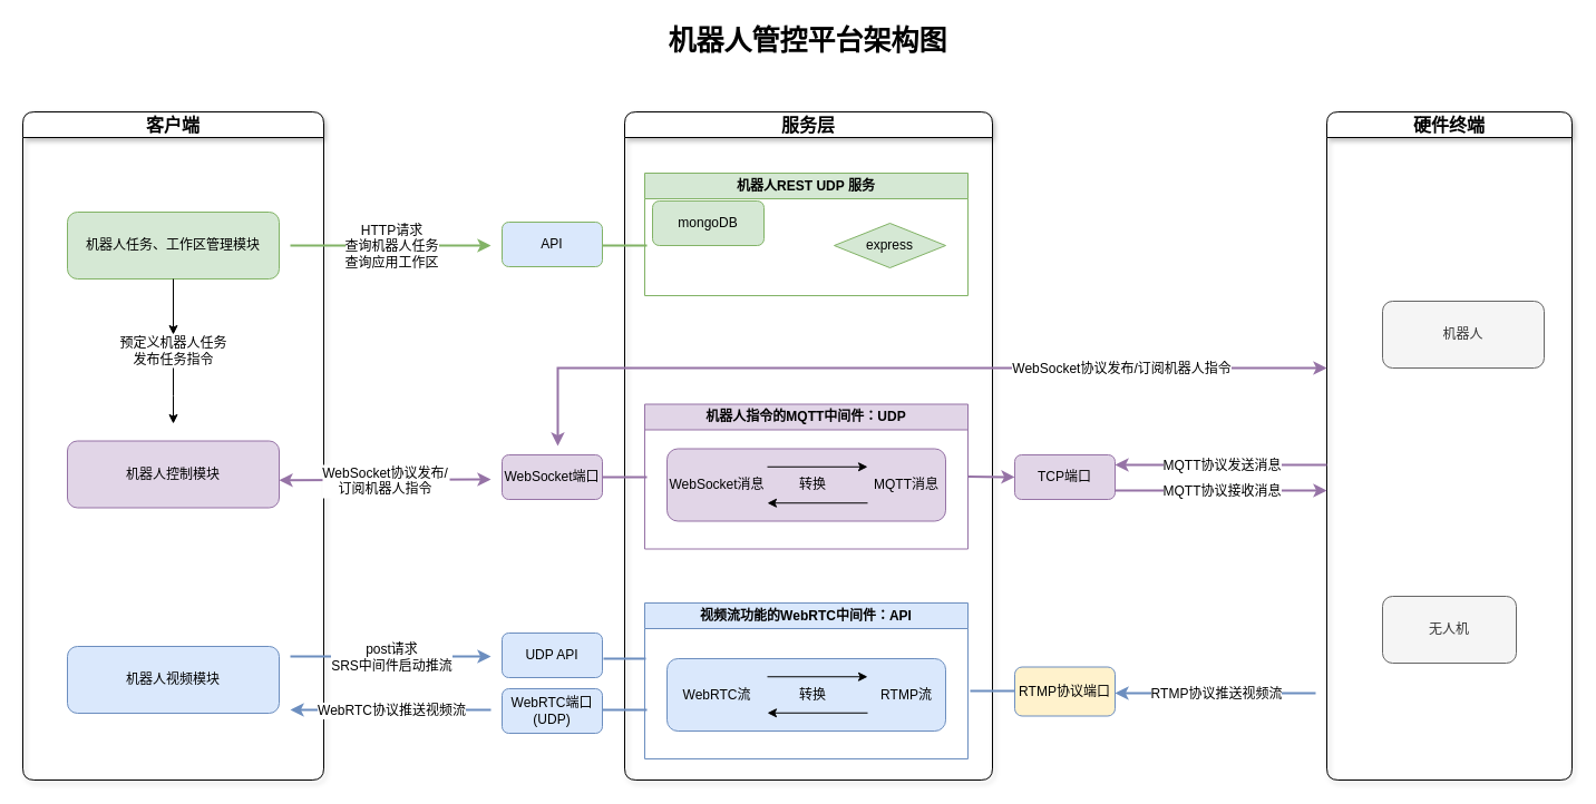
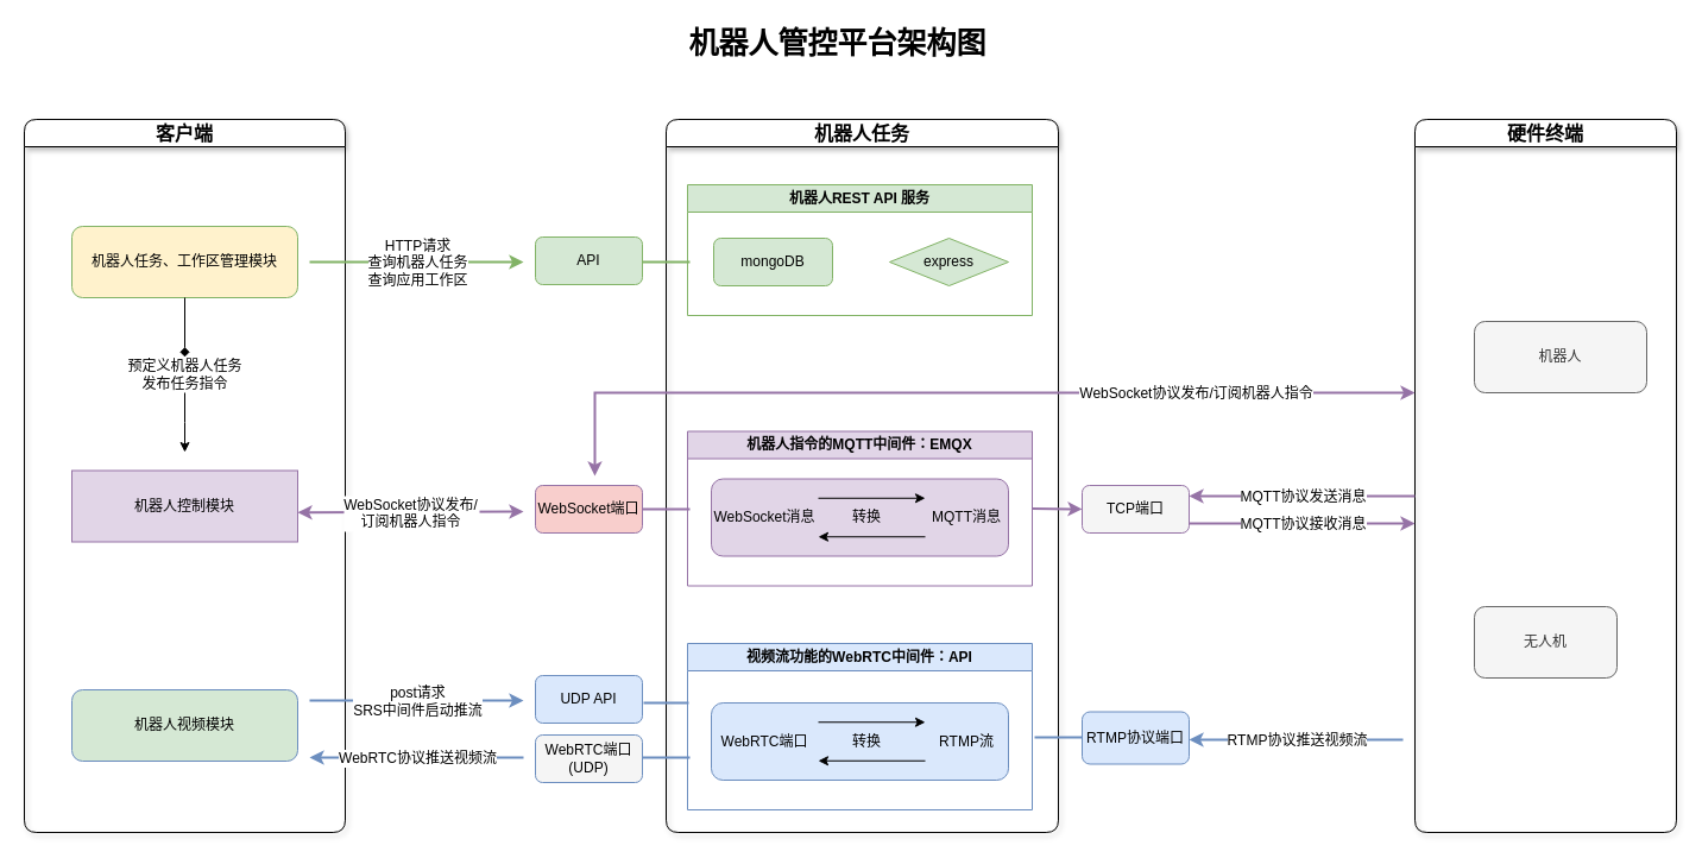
- <mxCell id="59" value="机器人管控平台架构图" style="text;html=1;align=center;verticalAlign=middle;whiteSpace=wrap;rounded=0;fontSize=25;fontStyle=1" parent="1" vertex="1"><mxGeometry x="585.37" y="20" width="279.25" height="30" as="geometry" /></mxCell>
+ <mxCell id="59" value="机器人管控平台架构图" style="text;html=1;align=center;verticalAlign=middle;whiteSpace=wrap;rounded=0;fontSize=25;fontStyle=1" parent="1" vertex="1"><mxGeometry x="565.37" y="20" width="279.25" height="30" as="geometry" /></mxCell>
- <mxCell id="2" value="&lt;font style=&quot;font-size: 16px;&quot;&gt;服务层&lt;/font&gt;" style="swimlane;whiteSpace=wrap;html=1;fontSize=12;shadow=1;rounded=1;" parent="1" vertex="1"><mxGeometry x="560" y="100" width="330" height="600" as="geometry" /></mxCell>
+ <mxCell id="2" value="&lt;font style=&quot;font-size: 16px;&quot;&gt;机器人任务&lt;/font&gt;" style="swimlane;whiteSpace=wrap;html=1;fontSize=12;shadow=1;rounded=1;" parent="1" vertex="1"><mxGeometry x="560" y="100" width="330" height="600" as="geometry" /></mxCell>
- <mxCell id="3" value="机器人REST UDP 服务" style="swimlane;whiteSpace=wrap;html=1;fontSize=12;fillColor=#d5e8d4;strokeColor=#82b366;textShadow=0;" parent="2" vertex="1"><mxGeometry x="18" y="55" width="290" height="110" as="geometry" /></mxCell>
+ <mxCell id="3" value="机器人REST API 服务" style="swimlane;whiteSpace=wrap;html=1;fontSize=12;fillColor=#d5e8d4;strokeColor=#82b366;textShadow=0;" parent="2" vertex="1"><mxGeometry x="18" y="55" width="290" height="110" as="geometry" /></mxCell>
- <mxCell id="4" value="mongoDB" style="rounded=1;whiteSpace=wrap;html=1;fontSize=12;fillColor=#d5e8d4;strokeColor=#82b366;" parent="3" vertex="1"><mxGeometry x="7" y="25" width="100" height="40" as="geometry" /></mxCell>
+ <mxCell id="4" value="mongoDB" style="rounded=1;whiteSpace=wrap;html=1;fontSize=12;fillColor=#d5e8d4;strokeColor=#82b366;" parent="3" vertex="1"><mxGeometry x="22" y="45" width="100" height="40" as="geometry" /></mxCell>
- <mxCell id="55" value="API" style="rounded=1;whiteSpace=wrap;html=1;fontSize=12;fillColor=#dae8fc;strokeColor=#82b366;" parent="1" vertex="1"><mxGeometry x="450" y="199" width="90" height="40" as="geometry" /></mxCell>
+ <mxCell id="55" value="API" style="rounded=1;whiteSpace=wrap;html=1;fontSize=12;fillColor=#d5e8d4;strokeColor=#82b366;" parent="1" vertex="1"><mxGeometry x="450" y="199" width="90" height="40" as="geometry" /></mxCell>
- <mxCell id="24" value="机器人任务、工作区管理模块" style="rounded=1;hachureGap=4;fontFamily=Architects Daughter;fontSource=https%3A%2F%2Ffonts.googleapis.com%2Fcss%3Ffamily%3DArchitects%2BDaughter;align=center;labelPosition=center;verticalLabelPosition=middle;verticalAlign=middle;whiteSpace=wrap;html=1;fontSize=12;fillColor=#d5e8d4;strokeColor=#82b366;" parent="23" vertex="1"><mxGeometry width="190" height="60" as="geometry" /></mxCell>
+ <mxCell id="24" value="机器人任务、工作区管理模块" style="rounded=1;hachureGap=4;fontFamily=Architects Daughter;fontSource=https%3A%2F%2Ffonts.googleapis.com%2Fcss%3Ffamily%3DArchitects%2BDaughter;align=center;labelPosition=center;verticalLabelPosition=middle;verticalAlign=middle;whiteSpace=wrap;html=1;fontSize=12;fillColor=#fff2cc;strokeColor=#82b366;" parent="23" vertex="1"><mxGeometry width="190" height="60" as="geometry" /></mxCell>
- <mxCell id="25" value="" style="edgeStyle=orthogonalEdgeStyle;rounded=0;orthogonalLoop=1;jettySize=auto;html=1;fontSize=12;" parent="23" source="24" target="29" edge="1"><mxGeometry relative="1" as="geometry"><mxPoint x="95" y="190" as="targetPoint" /><mxPoint x="95" as="sourcePoint" /></mxGeometry></mxCell>
+ <mxCell id="25" value="" style="edgeStyle=orthogonalEdgeStyle;rounded=0;orthogonalLoop=1;jettySize=auto;html=1;fontSize=12;endArrow=diamond;" parent="23" source="24" target="29" edge="1"><mxGeometry relative="1" as="geometry"><mxPoint x="95" y="190" as="targetPoint" /><mxPoint x="95" as="sourcePoint" /></mxGeometry></mxCell>
- <mxCell id="6" value="机器人指令的MQTT中间件：UDP" style="swimlane;whiteSpace=wrap;html=1;startSize=23;fillColor=#e1d5e7;strokeColor=#9673a6;fontSize=12;" parent="2" vertex="1"><mxGeometry x="18" y="262.5" width="290" height="130" as="geometry" /></mxCell>
+ <mxCell id="6" value="机器人指令的MQTT中间件：EMQX" style="swimlane;whiteSpace=wrap;html=1;startSize=23;fillColor=#e1d5e7;strokeColor=#9673a6;fontSize=12;" parent="2" vertex="1"><mxGeometry x="18" y="262.5" width="290" height="130" as="geometry" /></mxCell>
- <mxCell id="27" value="机器人控制模块" style="rounded=1;hachureGap=4;fontFamily=Architects Daughter;fontSource=https%3A%2F%2Ffonts.googleapis.com%2Fcss%3Ffamily%3DArchitects%2BDaughter;align=center;labelPosition=center;verticalLabelPosition=middle;verticalAlign=middle;whiteSpace=wrap;html=1;fontSize=12;fillColor=#e1d5e7;strokeColor=#9673a6;" parent="23" vertex="1"><mxGeometry y="205.5" width="190" height="60" as="geometry" /></mxCell>
+ <mxCell id="27" value="机器人控制模块" style="hachureGap=4;fontFamily=Architects Daughter;fontSource=https%3A%2F%2Ffonts.googleapis.com%2Fcss%3Ffamily%3DArchitects%2BDaughter;align=center;labelPosition=center;verticalLabelPosition=middle;verticalAlign=middle;whiteSpace=wrap;html=1;fontSize=12;fillColor=#e1d5e7;strokeColor=#9673a6;rounded=0;" parent="23" vertex="1"><mxGeometry y="205.5" width="190" height="60" as="geometry" /></mxCell>
- <mxCell id="33" value="WebSocket端口" style="rounded=1;whiteSpace=wrap;html=1;fillColor=#e1d5e7;strokeColor=#9673a6;fontSize=12;" parent="1" vertex="1"><mxGeometry x="450" y="408" width="90" height="40" as="geometry" /></mxCell>
+ <mxCell id="33" value="WebSocket端口" style="rounded=1;whiteSpace=wrap;html=1;fillColor=#f8cecc;strokeColor=#9673a6;fontSize=12;" parent="1" vertex="1"><mxGeometry x="450" y="408" width="90" height="40" as="geometry" /></mxCell>
- <mxCell id="46" value="TCP端口" style="rounded=1;whiteSpace=wrap;html=1;fillColor=#e1d5e7;strokeColor=#9673a6;fontSize=12;" parent="1" vertex="1"><mxGeometry x="910" y="408" width="90" height="40" as="geometry" /></mxCell>
+ <mxCell id="46" value="TCP端口" style="rounded=1;whiteSpace=wrap;html=1;fillColor=#f5f5f5;strokeColor=#9673a6;fontSize=12;" parent="1" vertex="1"><mxGeometry x="910" y="408" width="90" height="40" as="geometry" /></mxCell>
- <mxCell id="32" value="无人机" style="rounded=1;whiteSpace=wrap;html=1;fontSize=12;fillColor=#f5f5f5;fontColor=#333333;strokeColor=#666666;" parent="30" vertex="1"><mxGeometry x="50" y="435" width="120" height="60" as="geometry" /></mxCell>
+ <mxCell id="32" value="无人机" style="rounded=1;whiteSpace=wrap;html=1;fontSize=12;fillColor=#f5f5f5;fontColor=#333333;strokeColor=#666666;" parent="30" vertex="1"><mxGeometry x="50" y="410" width="120" height="60" as="geometry" /></mxCell>
- <mxCell id="28" value="机器人视频模块" style="rounded=1;hachureGap=4;fontFamily=Architects Daughter;fontSource=https%3A%2F%2Ffonts.googleapis.com%2Fcss%3Ffamily%3DArchitects%2BDaughter;align=center;labelPosition=center;verticalLabelPosition=middle;verticalAlign=middle;whiteSpace=wrap;html=1;fontSize=12;fillColor=#dae8fc;strokeColor=#6c8ebf;" parent="23" vertex="1"><mxGeometry y="390" width="190" height="60" as="geometry" /></mxCell>
+ <mxCell id="28" value="机器人视频模块" style="rounded=1;hachureGap=4;fontFamily=Architects Daughter;fontSource=https%3A%2F%2Ffonts.googleapis.com%2Fcss%3Ffamily%3DArchitects%2BDaughter;align=center;labelPosition=center;verticalLabelPosition=middle;verticalAlign=middle;whiteSpace=wrap;html=1;fontSize=12;fillColor=#d5e8d4;strokeColor=#6c8ebf;" parent="23" vertex="1"><mxGeometry y="390" width="190" height="60" as="geometry" /></mxCell>
- <mxCell id="43" value="RTMP协议端口" style="rounded=1;whiteSpace=wrap;html=1;fillColor=#fff2cc;strokeColor=#6c8ebf;fontSize=12;" parent="1" vertex="1"><mxGeometry x="910" y="598.5" width="90" height="44" as="geometry" /></mxCell>
+ <mxCell id="43" value="RTMP协议端口" style="rounded=1;whiteSpace=wrap;html=1;fillColor=#dae8fc;strokeColor=#6c8ebf;fontSize=12;" parent="1" vertex="1"><mxGeometry x="910" y="598.5" width="90" height="44" as="geometry" /></mxCell>
- <mxCell id="16" value="WebRTC流" style="text;html=1;align=center;verticalAlign=middle;whiteSpace=wrap;rounded=0;labelBorderColor=none;fontSize=12;" parent="14" vertex="1"><mxGeometry width="90" height="65" as="geometry" /></mxCell>
+ <mxCell id="16" value="WebRTC端口" style="text;html=1;align=center;verticalAlign=middle;whiteSpace=wrap;rounded=0;labelBorderColor=none;fontSize=12;" parent="14" vertex="1"><mxGeometry width="90" height="65" as="geometry" /></mxCell>
- <mxCell id="35" value="WebRTC端口(UDP)" style="rounded=1;whiteSpace=wrap;html=1;fillColor=#dae8fc;strokeColor=#6c8ebf;fontSize=12;" parent="1" vertex="1"><mxGeometry x="450" y="618" width="90" height="40" as="geometry" /></mxCell>
+ <mxCell id="35" value="WebRTC端口(UDP)" style="rounded=1;whiteSpace=wrap;html=1;fillColor=#f5f5f5;strokeColor=#6c8ebf;fontSize=12;" parent="1" vertex="1"><mxGeometry x="450" y="618" width="90" height="40" as="geometry" /></mxCell>
